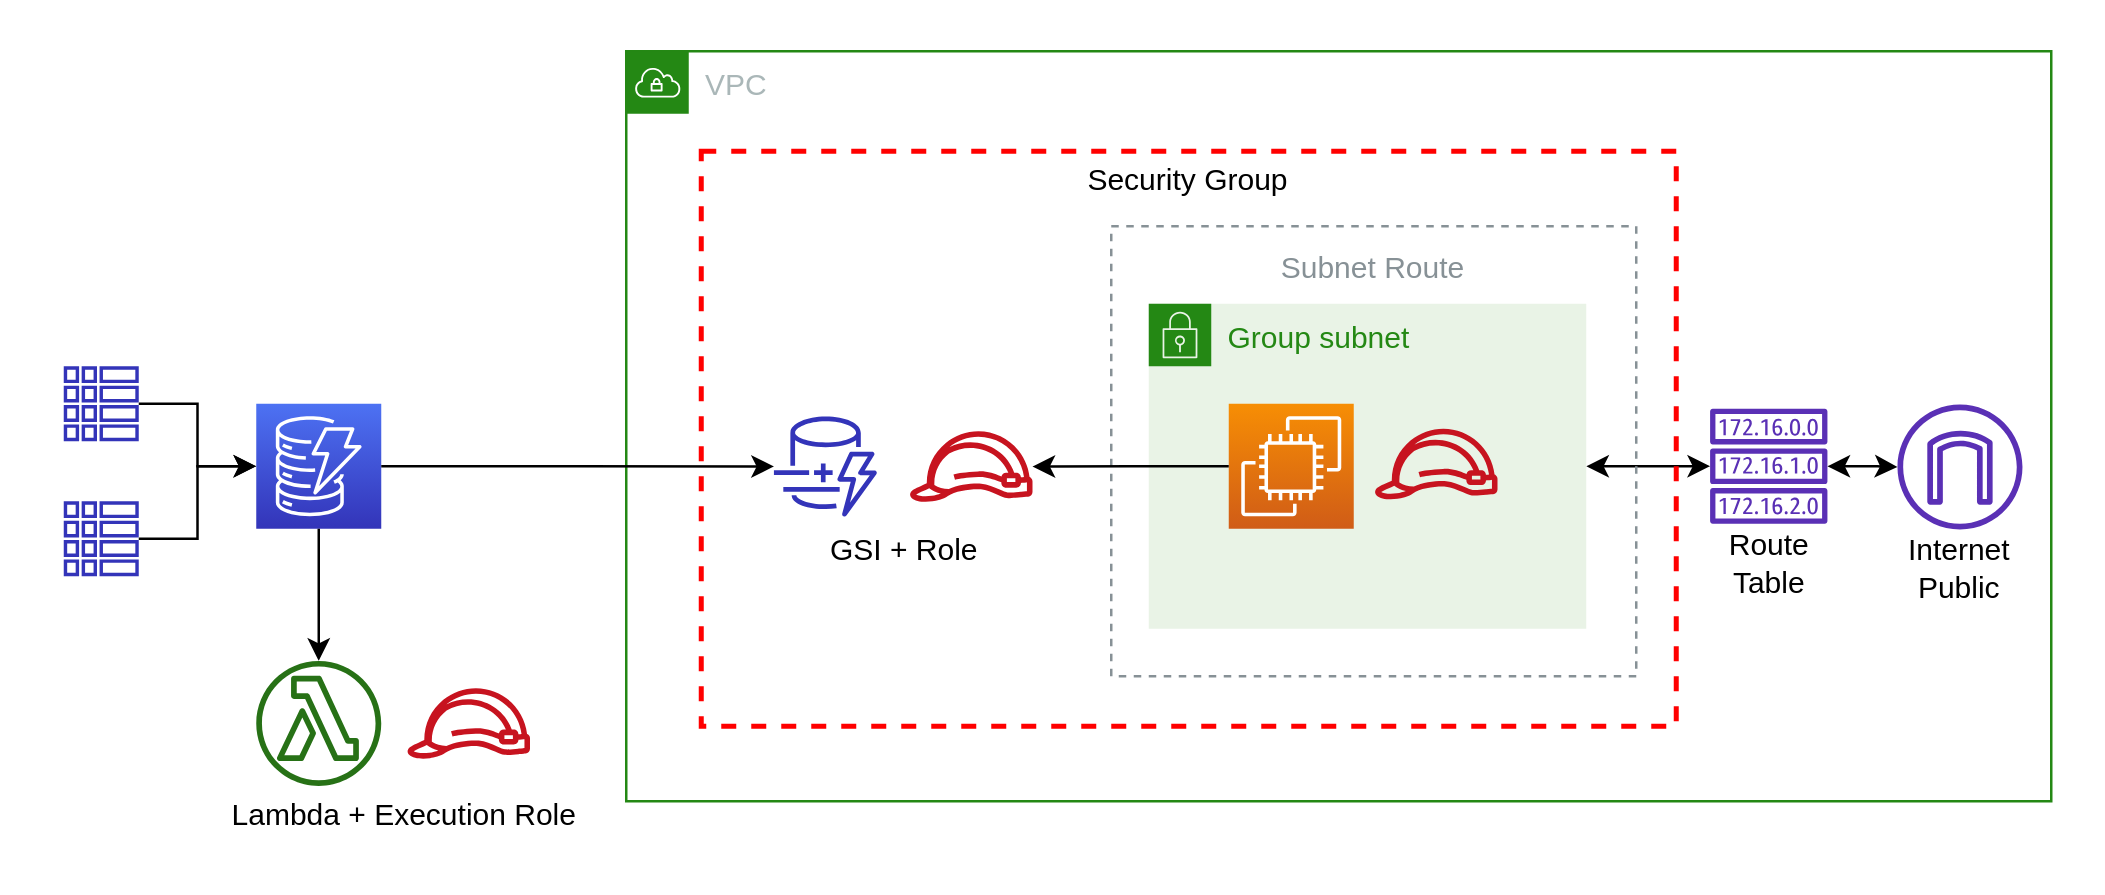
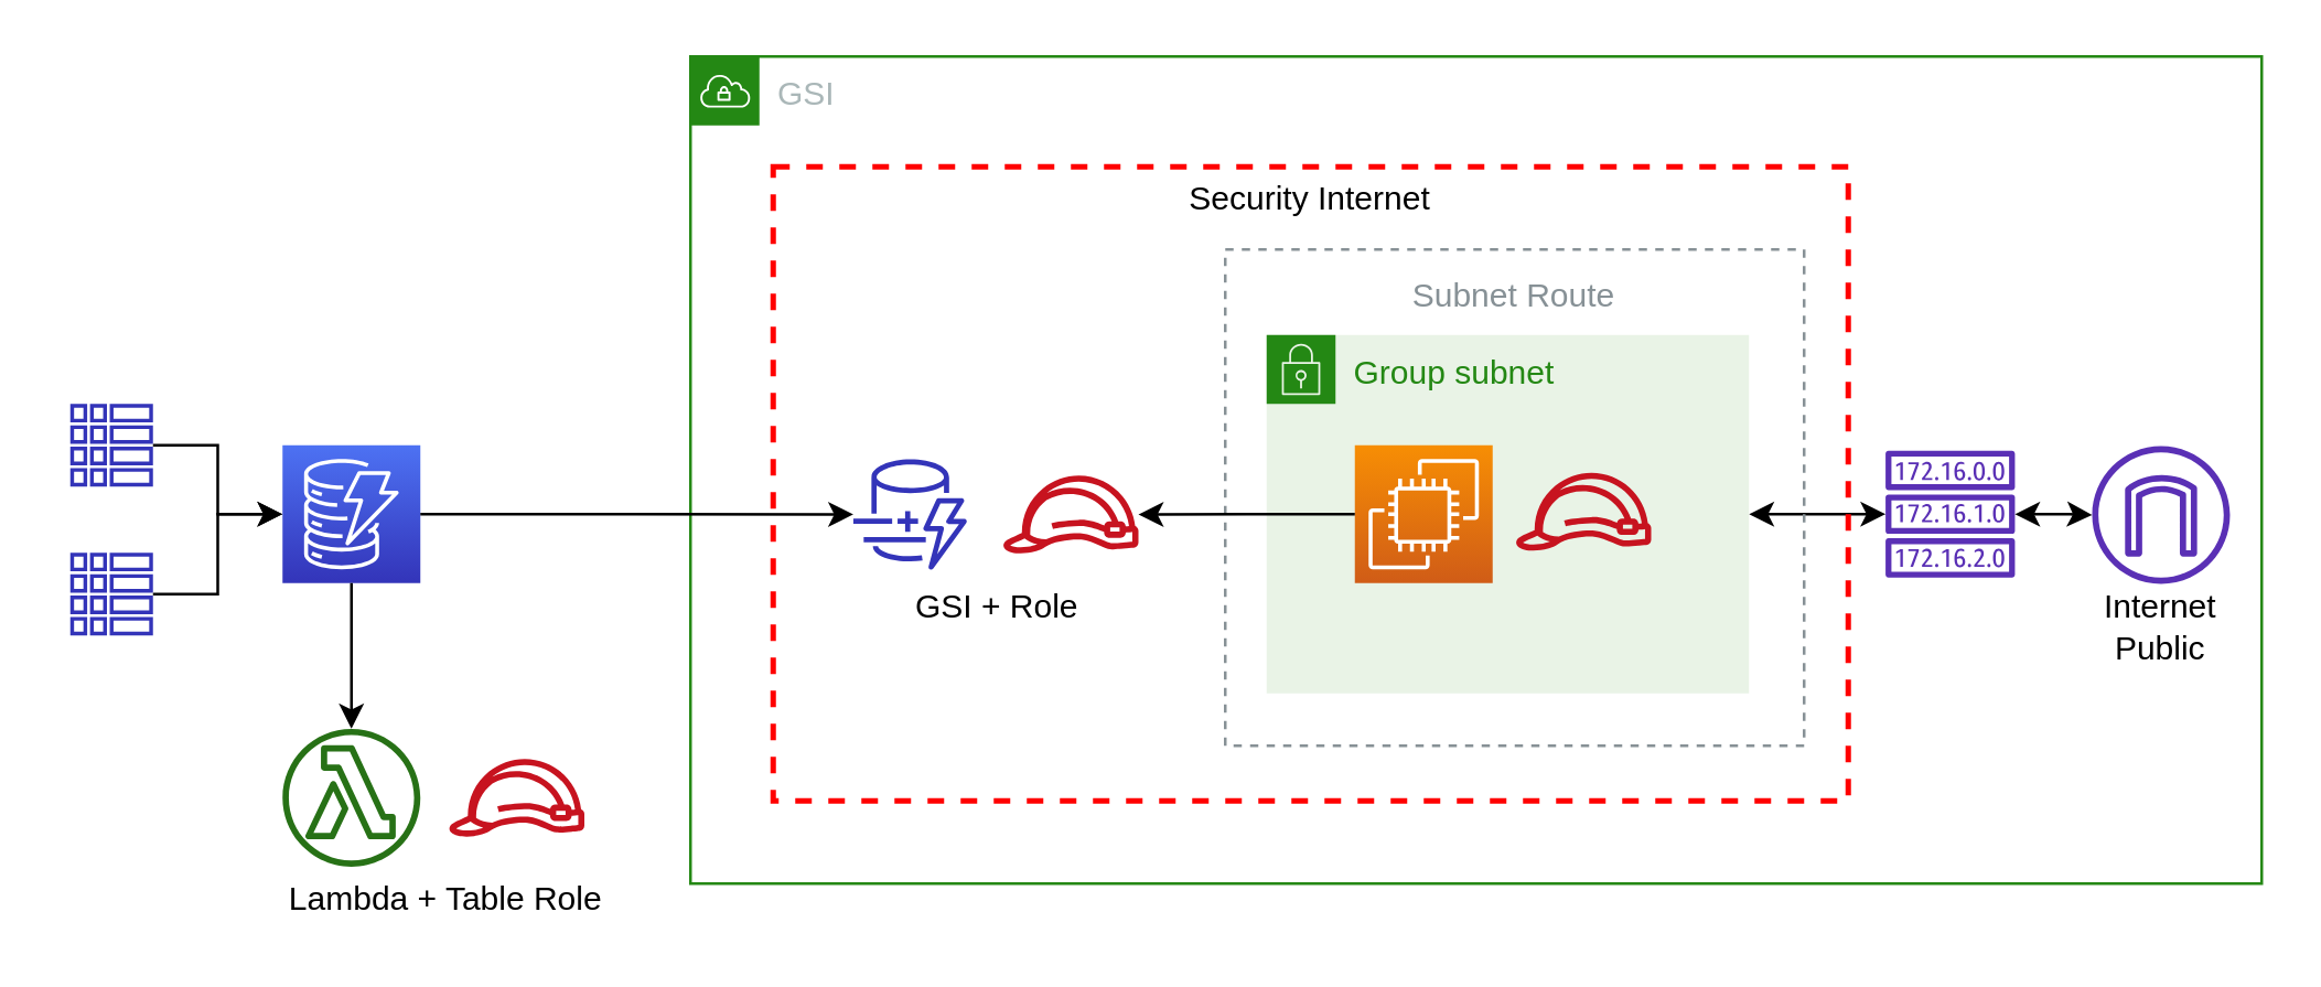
- <mxCell id="3" value="VPC" style="points=[[0,0],[0.25,0],[0.5,0],[0.75,0],[1,0],[1,0.25],[1,0.5],[1,0.75],[1,1],[0.75,1],[0.5,1],[0.25,1],[0,1],[0,0.75],[0,0.5],[0,0.25]];outlineConnect=0;gradientColor=none;html=1;whiteSpace=wrap;fontSize=12;fontStyle=0;shape=mxgraph.aws4.group;grIcon=mxgraph.aws4.group_vpc;strokeColor=#248814;fillColor=none;verticalAlign=top;align=left;spacingLeft=30;fontColor=#AAB7B8;dashed=0;" vertex="1" parent="2"><mxGeometry x="230" width="570" height="300" as="geometry" /></mxCell>
+ <mxCell id="3" value="GSI" style="points=[[0,0],[0.25,0],[0.5,0],[0.75,0],[1,0],[1,0.25],[1,0.5],[1,0.75],[1,1],[0.75,1],[0.5,1],[0.25,1],[0,1],[0,0.75],[0,0.5],[0,0.25]];outlineConnect=0;gradientColor=none;html=1;whiteSpace=wrap;fontSize=12;fontStyle=0;shape=mxgraph.aws4.group;grIcon=mxgraph.aws4.group_vpc;strokeColor=#248814;fillColor=none;verticalAlign=top;align=left;spacingLeft=30;fontColor=#AAB7B8;dashed=0;" vertex="1" parent="2"><mxGeometry x="230" width="570" height="300" as="geometry" /></mxCell>
- <mxCell id="28" value="Security Group" style="fontStyle=0;verticalAlign=top;align=center;spacingTop=-2;fillColor=none;rounded=0;whiteSpace=wrap;html=1;strokeColor=#FF0000;strokeWidth=2;dashed=1;container=0;collapsible=0;expand=0;recursiveResize=0;" vertex="1" parent="2"><mxGeometry x="260" y="40" width="390" height="230" as="geometry" /></mxCell>
+ <mxCell id="28" value="Security Internet" style="fontStyle=0;verticalAlign=top;align=center;spacingTop=-2;fillColor=none;rounded=0;whiteSpace=wrap;html=1;strokeColor=#FF0000;strokeWidth=2;dashed=1;container=0;collapsible=0;expand=0;recursiveResize=0;" vertex="1" parent="2"><mxGeometry x="260" y="40" width="390" height="230" as="geometry" /></mxCell>
- <mxCell id="6" value="Route&lt;br&gt;Table" style="text;html=1;resizable=0;autosize=1;align=center;verticalAlign=middle;points=[];fillColor=none;strokeColor=none;rounded=0;" vertex="1" parent="4"><mxGeometry y="47" width="50" height="30" as="geometry" /></mxCell>
- <mxCell id="14" value="Lambda + Execution Role" style="text;html=1;resizable=0;autosize=1;align=center;verticalAlign=middle;points=[];fillColor=none;strokeColor=none;rounded=0;" vertex="1" parent="11"><mxGeometry y="52.12" width="150" height="20" as="geometry" /></mxCell>
+ <mxCell id="14" value="Lambda + Table Role" style="text;html=1;resizable=0;autosize=1;align=center;verticalAlign=middle;points=[];fillColor=none;strokeColor=none;rounded=0;" vertex="1" parent="11"><mxGeometry y="52.12" width="150" height="20" as="geometry" /></mxCell>
